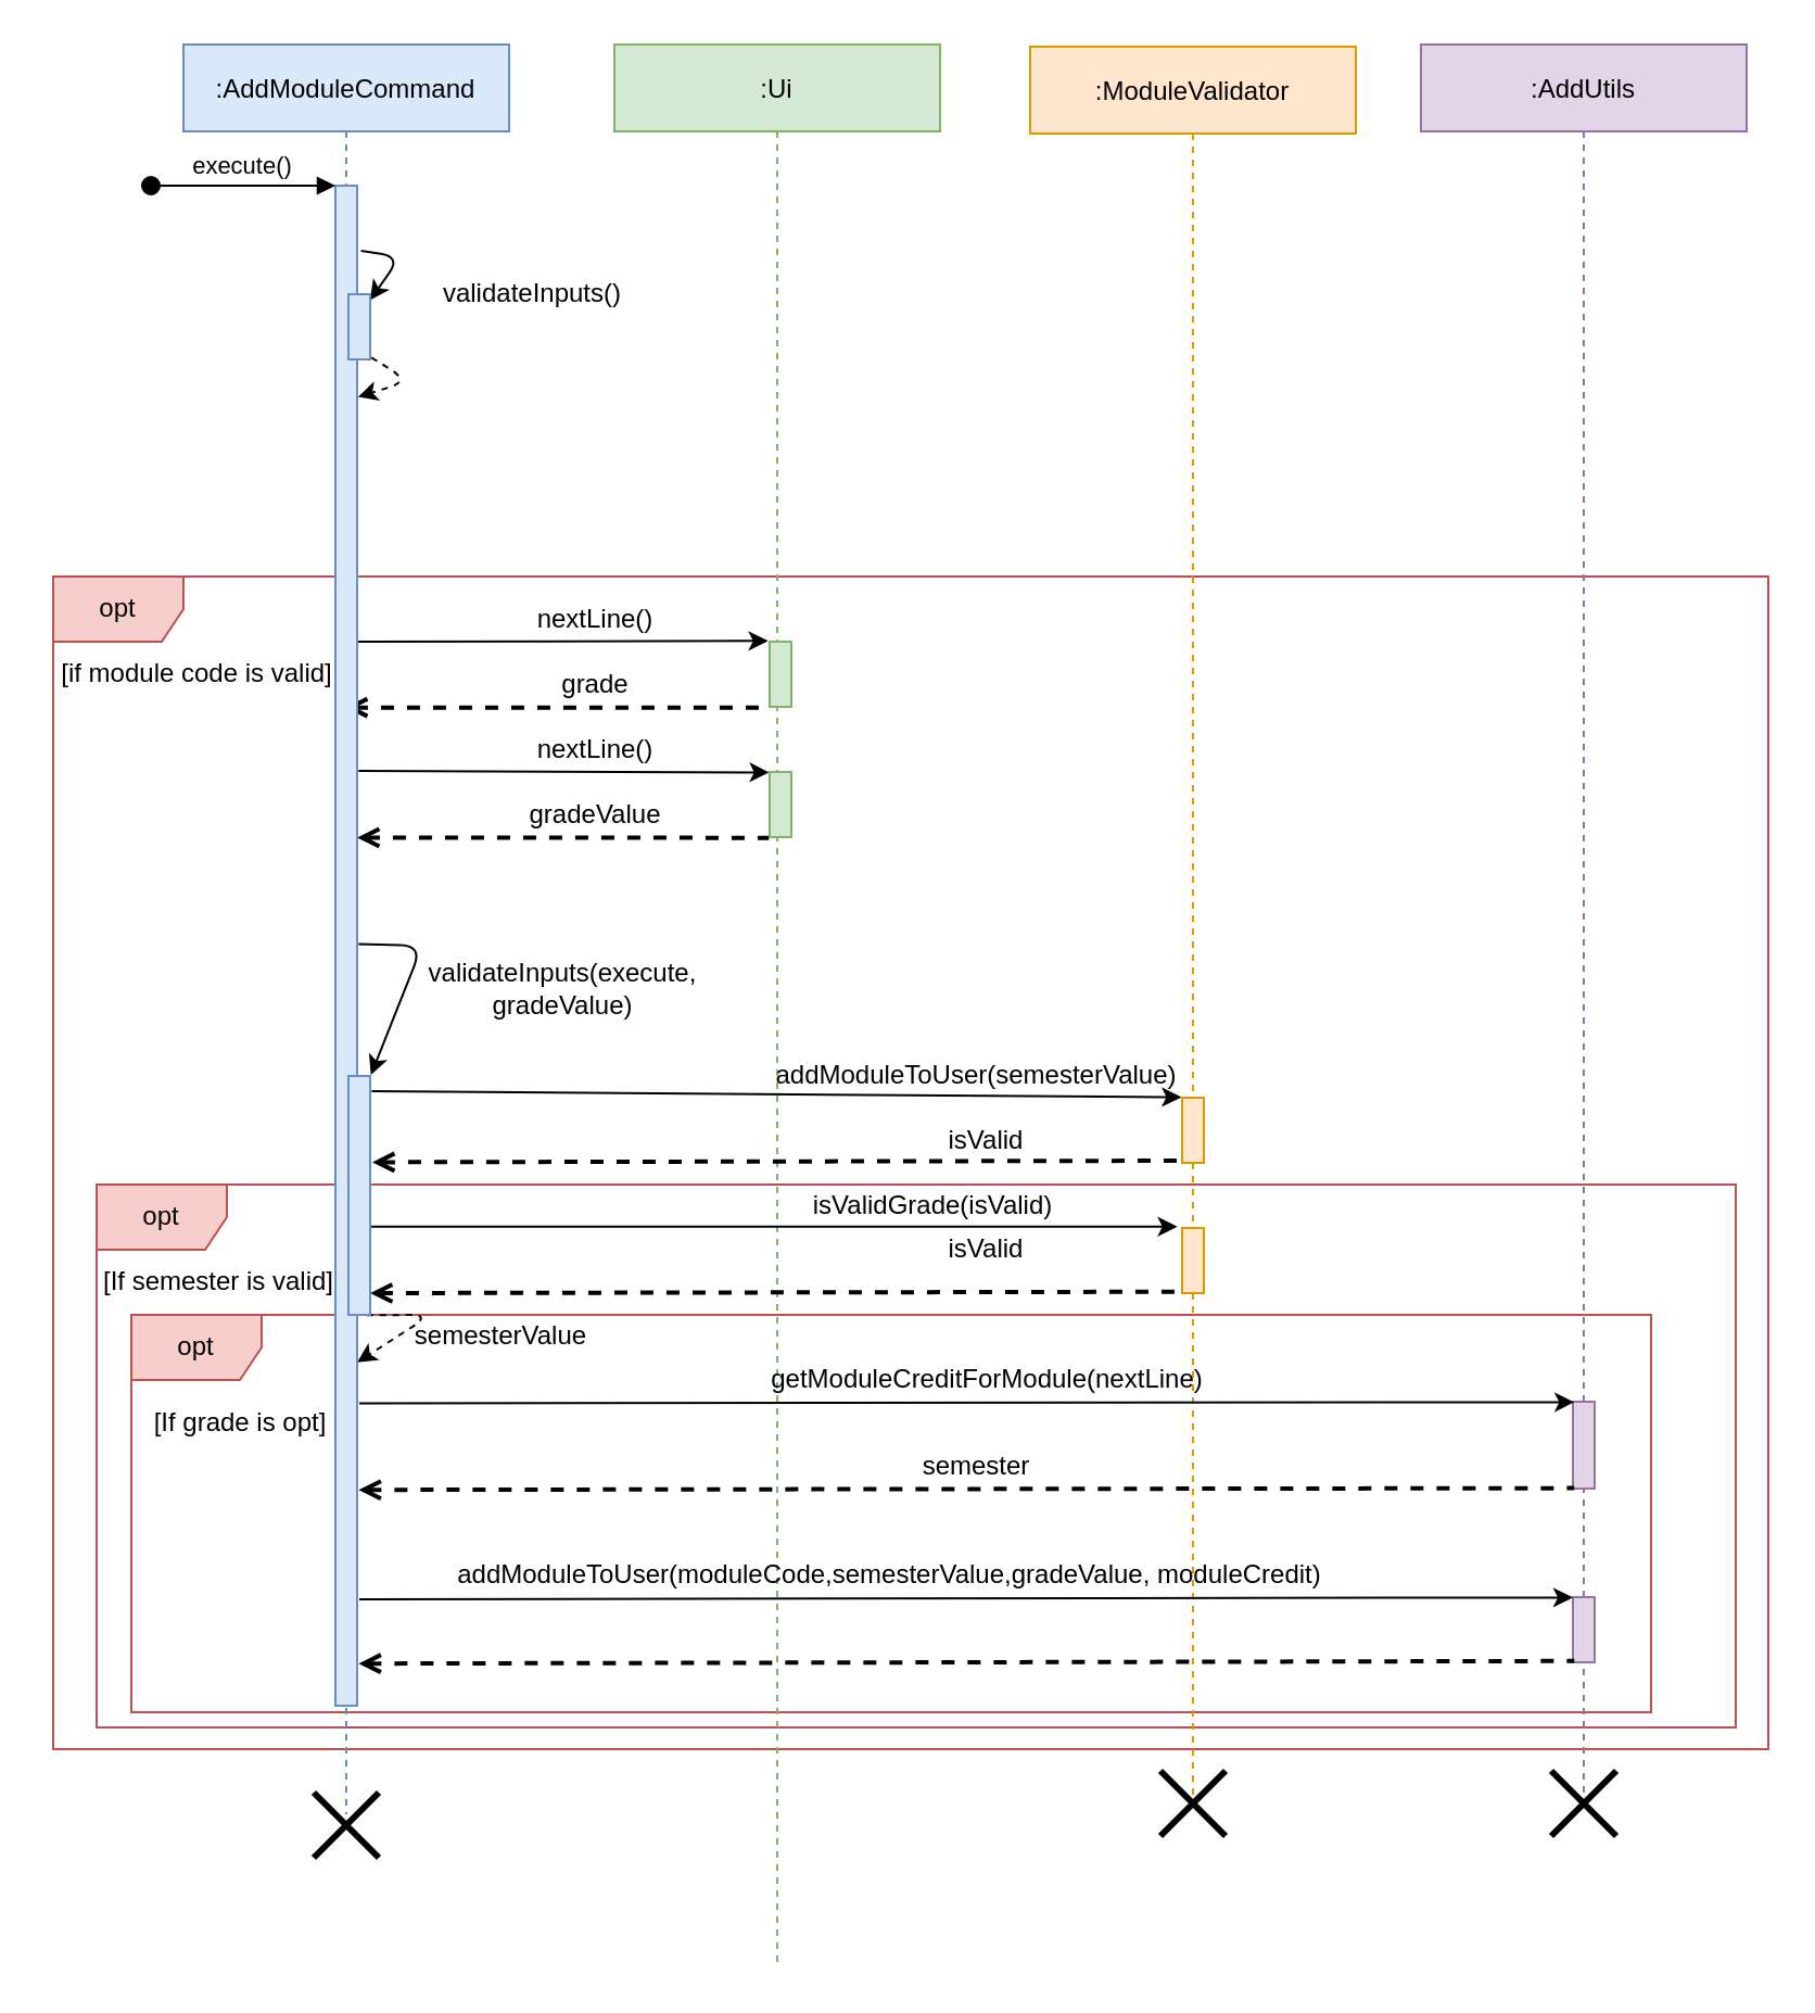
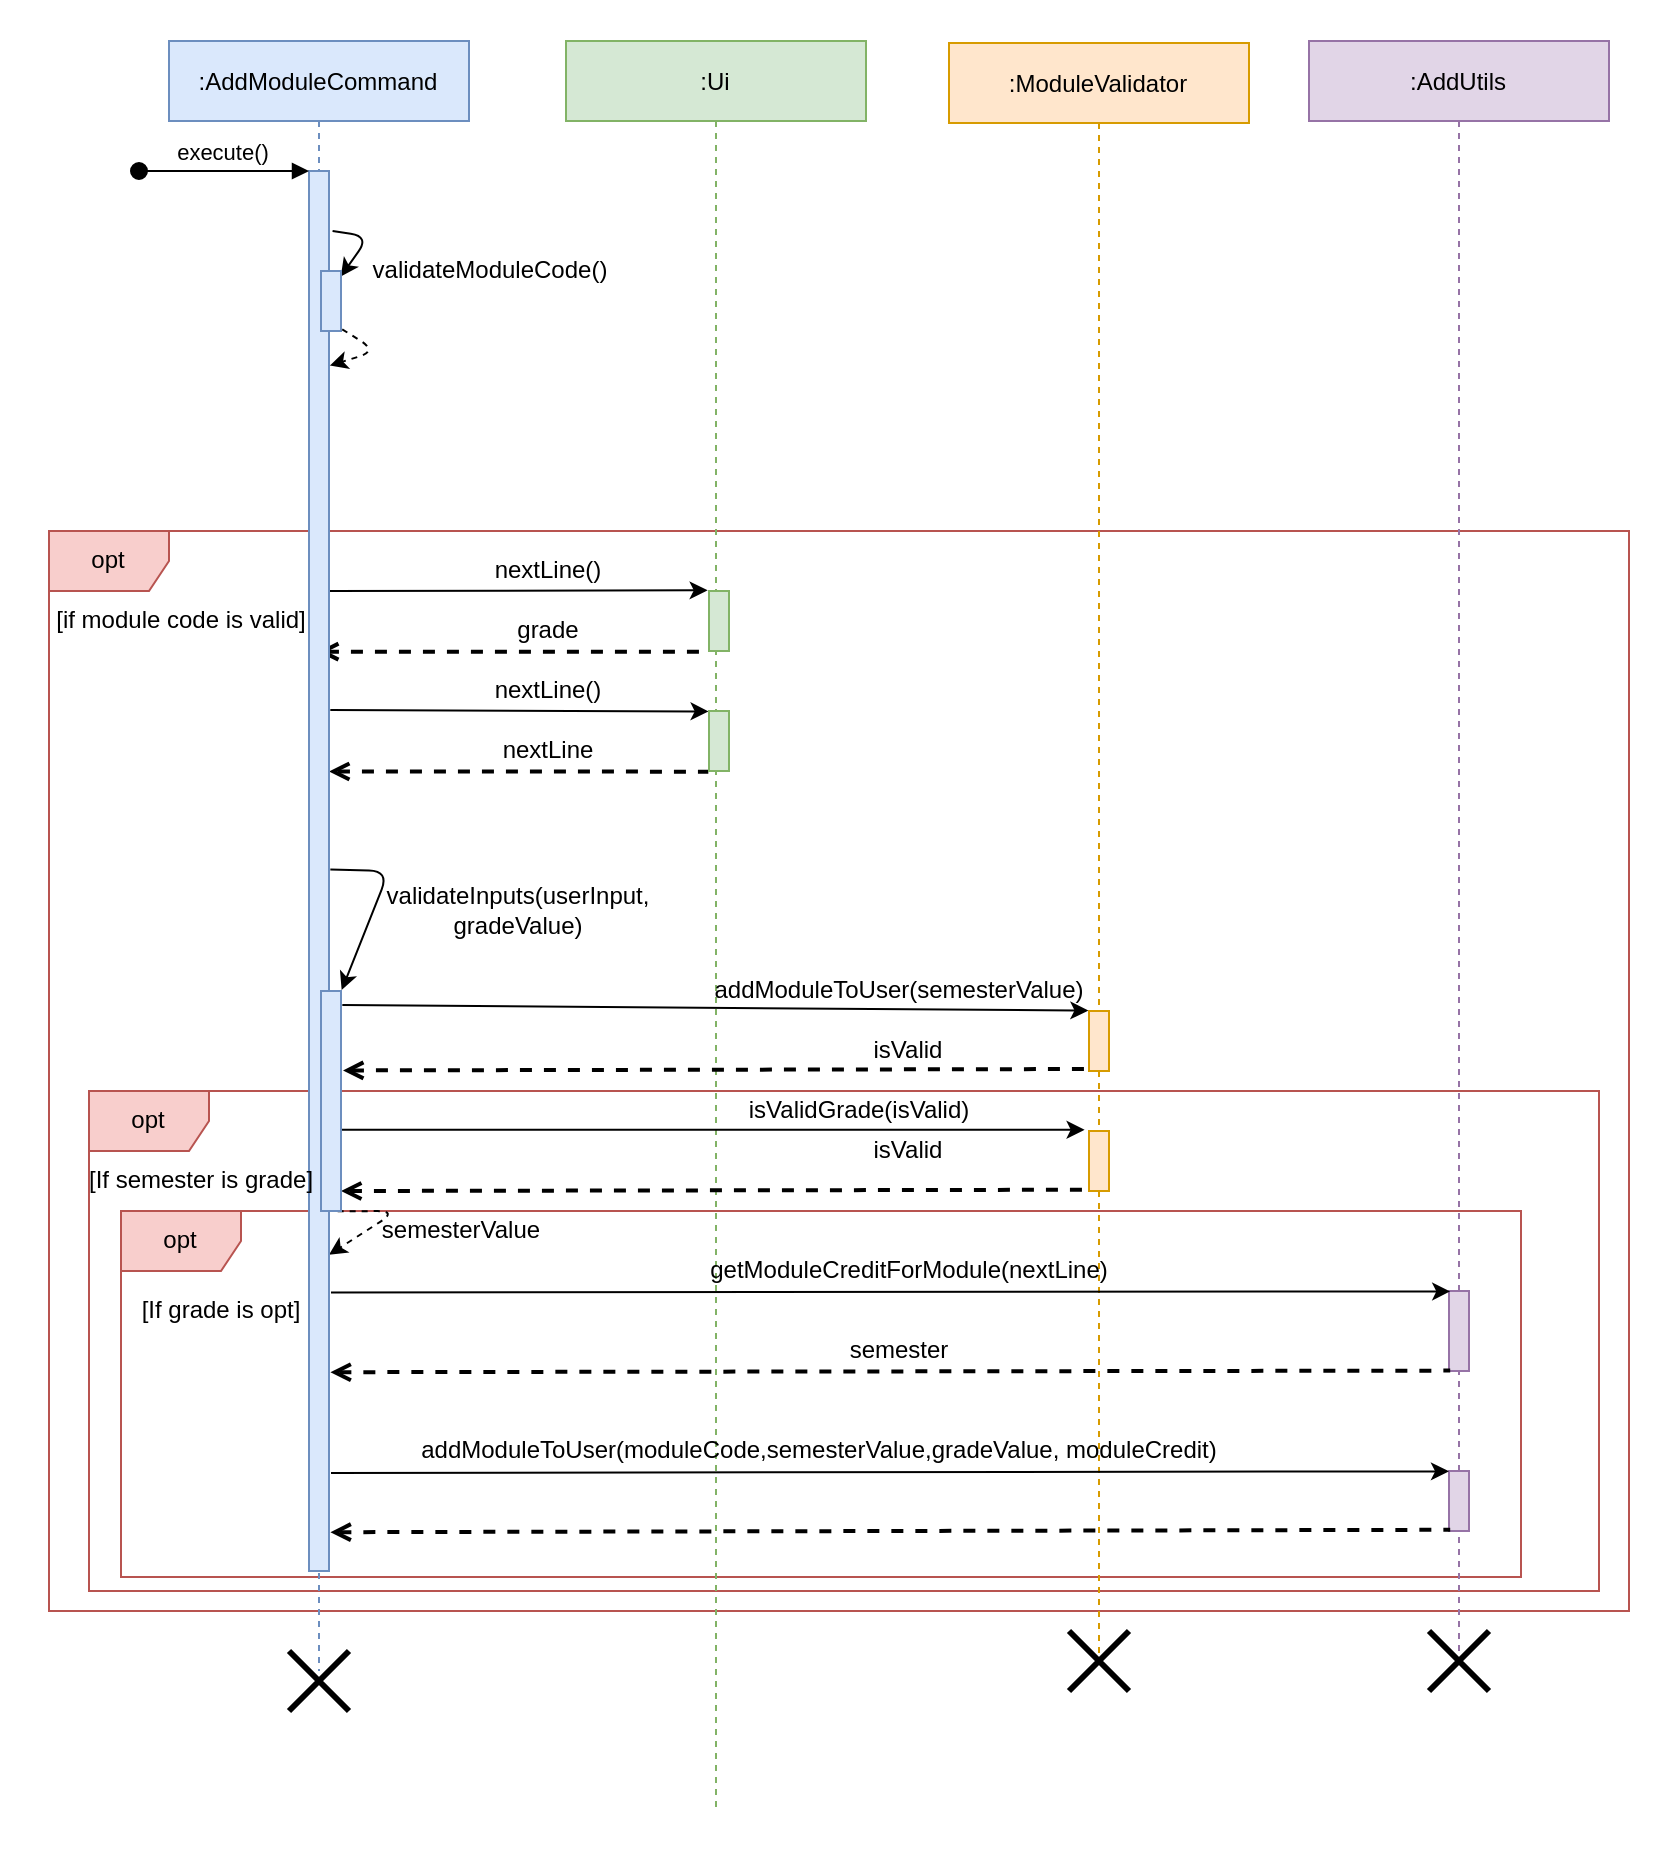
- <mxCell id="8" value="validateInputs()" style="text;html=1;strokeColor=none;fillColor=none;align=center;verticalAlign=middle;whiteSpace=wrap;rounded=0;" parent="1" vertex="1"><mxGeometry x="185" y="125" width="120" height="20" as="geometry" /></mxCell>
+ <mxCell id="8" value="validateModuleCode()" style="text;html=1;strokeColor=none;fillColor=none;align=center;verticalAlign=middle;whiteSpace=wrap;rounded=0;" parent="1" vertex="1"><mxGeometry x="185" y="125" width="120" height="20" as="geometry" /></mxCell>
- <mxCell id="16" value="gradeValue" style="text;html=1;strokeColor=none;fillColor=none;align=center;verticalAlign=middle;whiteSpace=wrap;rounded=0;" parent="1" vertex="1"><mxGeometry x="234" y="365" width="80" height="20" as="geometry" /></mxCell>
+ <mxCell id="16" value="nextLine" style="text;html=1;strokeColor=none;fillColor=none;align=center;verticalAlign=middle;whiteSpace=wrap;rounded=0;" parent="1" vertex="1"><mxGeometry x="234" y="365" width="80" height="20" as="geometry" /></mxCell>
- <mxCell id="18" value="validateInputs(execute, gradeValue)" style="text;html=1;strokeColor=none;fillColor=none;align=center;verticalAlign=middle;whiteSpace=wrap;rounded=0;" parent="1" vertex="1"><mxGeometry x="194" y="445" width="130" height="20" as="geometry" /></mxCell>
+ <mxCell id="18" value="validateInputs(userInput, gradeValue)" style="text;html=1;strokeColor=none;fillColor=none;align=center;verticalAlign=middle;whiteSpace=wrap;rounded=0;" parent="1" vertex="1"><mxGeometry x="194" y="445" width="130" height="20" as="geometry" /></mxCell>
- <mxCell id="52" value="[If semester is valid]" style="text;html=1;align=center;verticalAlign=middle;resizable=0;points=[];autosize=1;" parent="1" vertex="1"><mxGeometry x="40" y="580" width="120" height="20" as="geometry" /></mxCell>
+ <mxCell id="52" value="[If semester is grade]" style="text;html=1;align=center;verticalAlign=middle;resizable=0;points=[];autosize=1;" parent="1" vertex="1"><mxGeometry x="40" y="580" width="120" height="20" as="geometry" /></mxCell>
